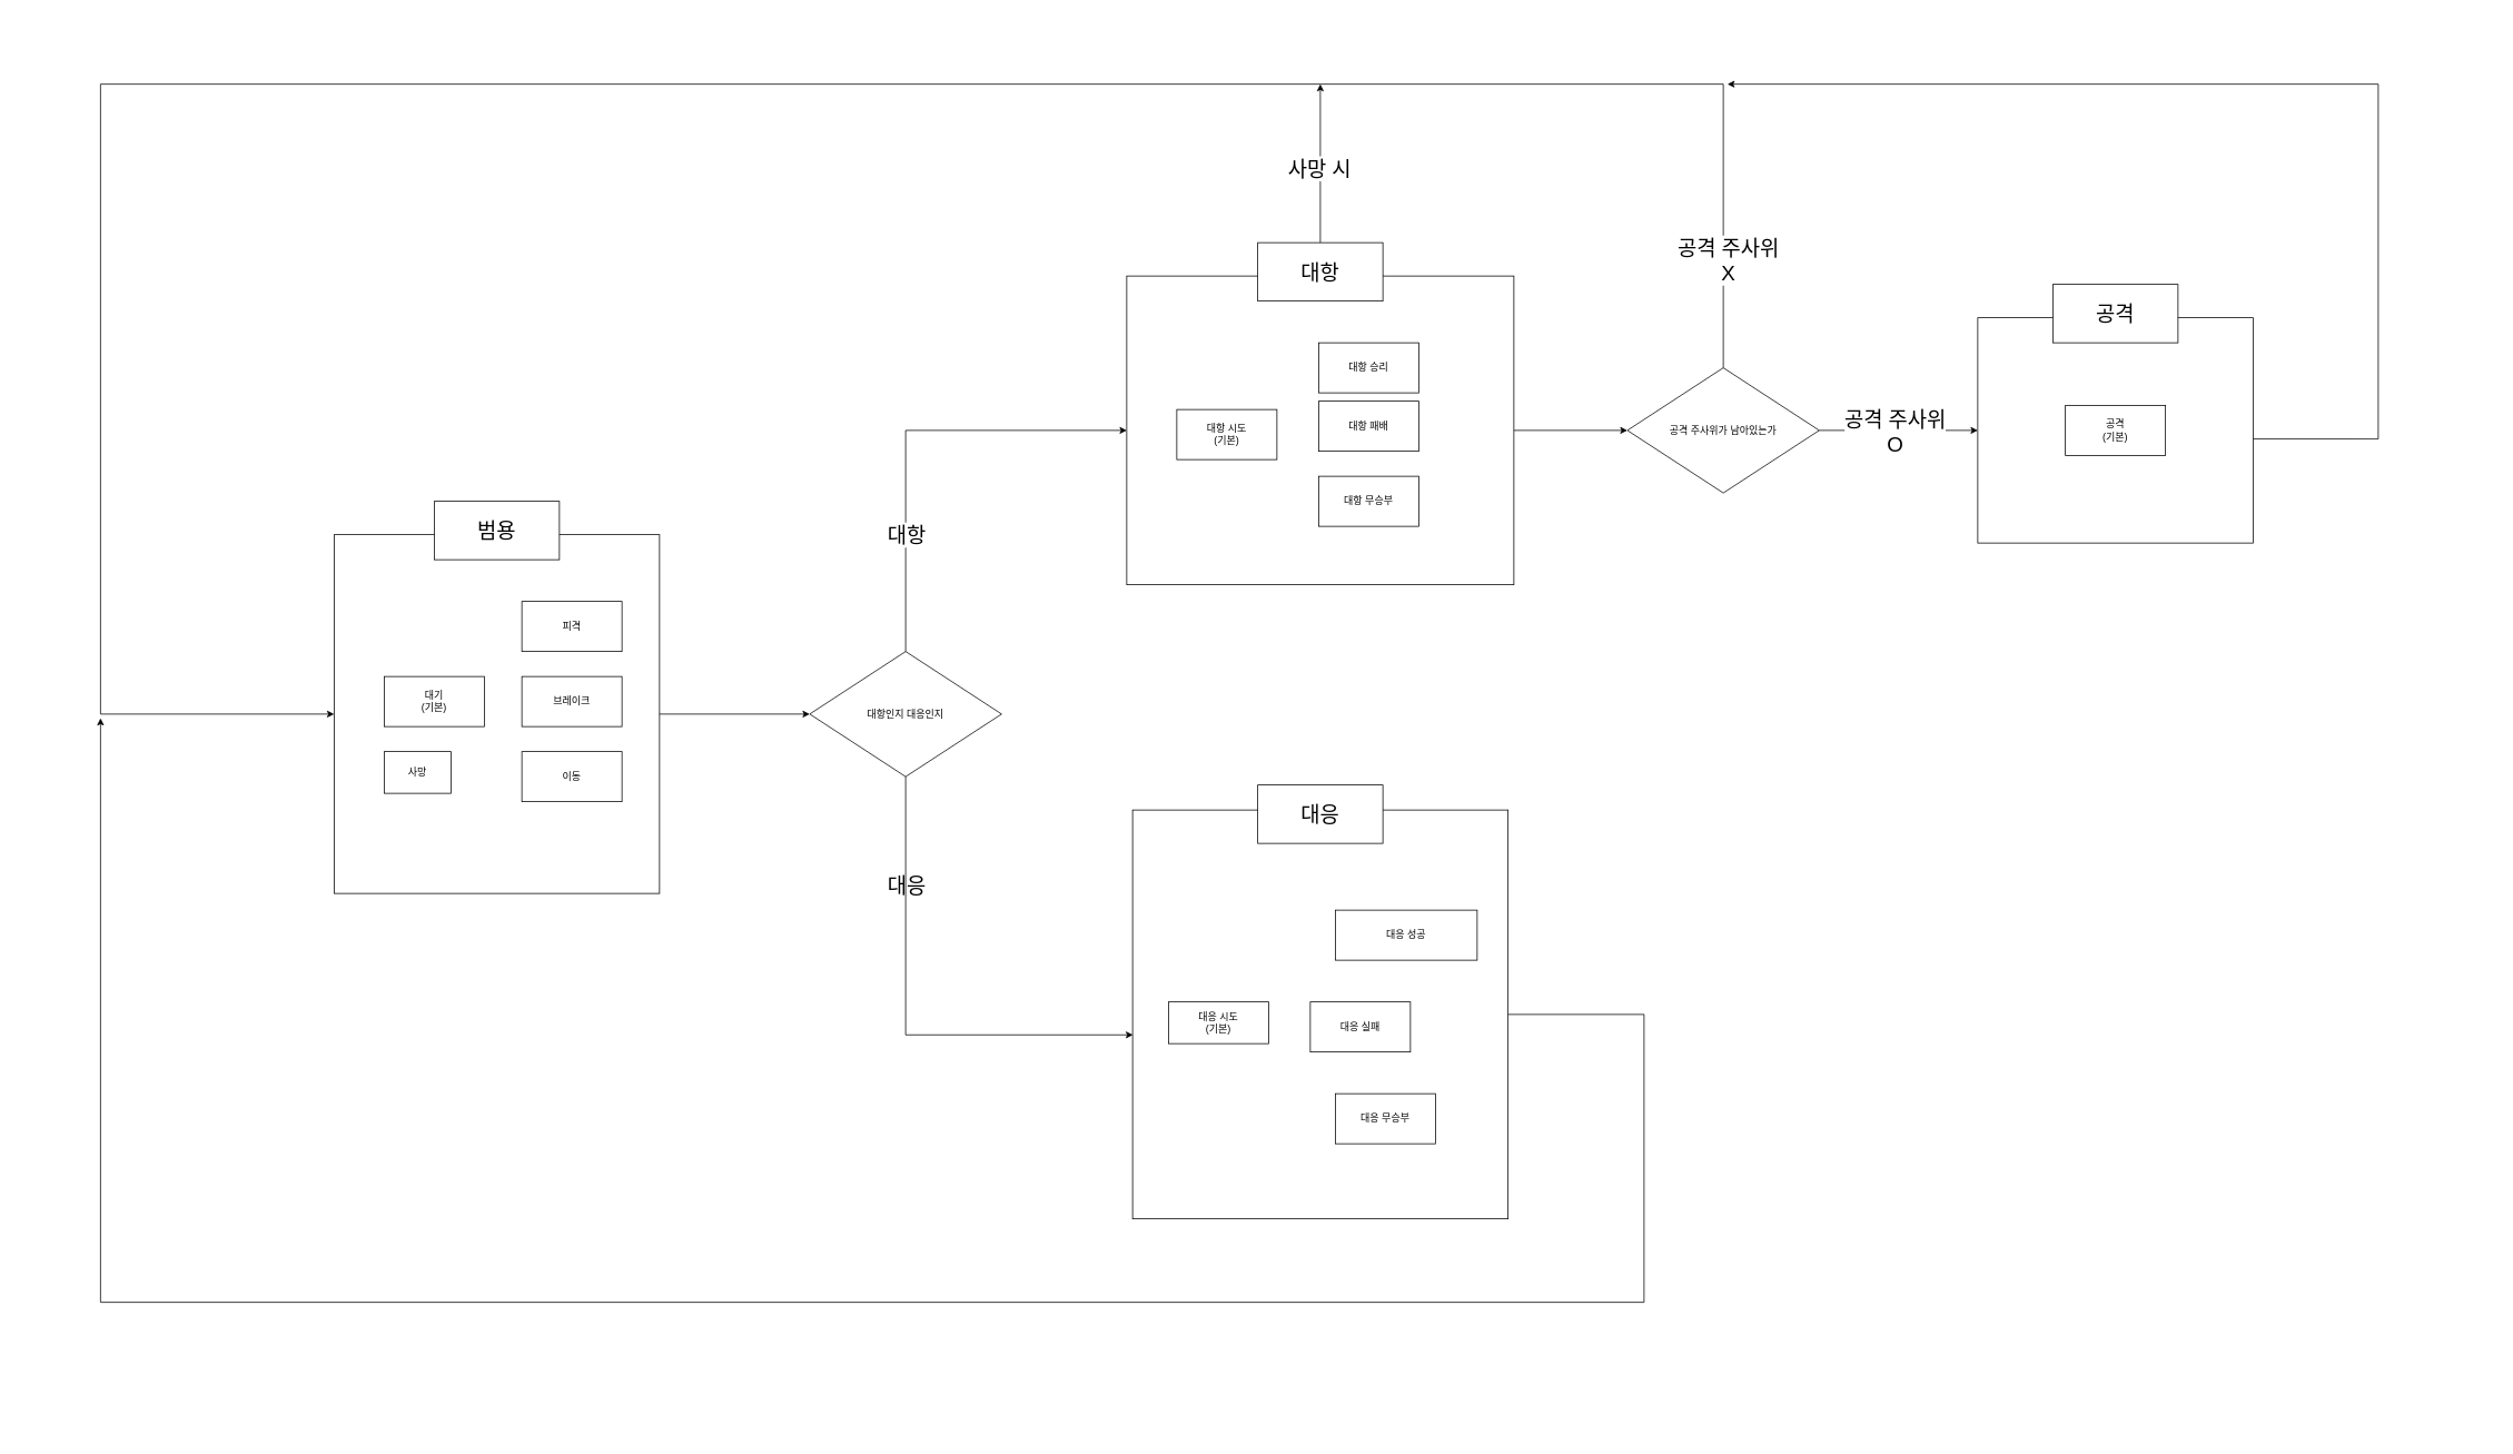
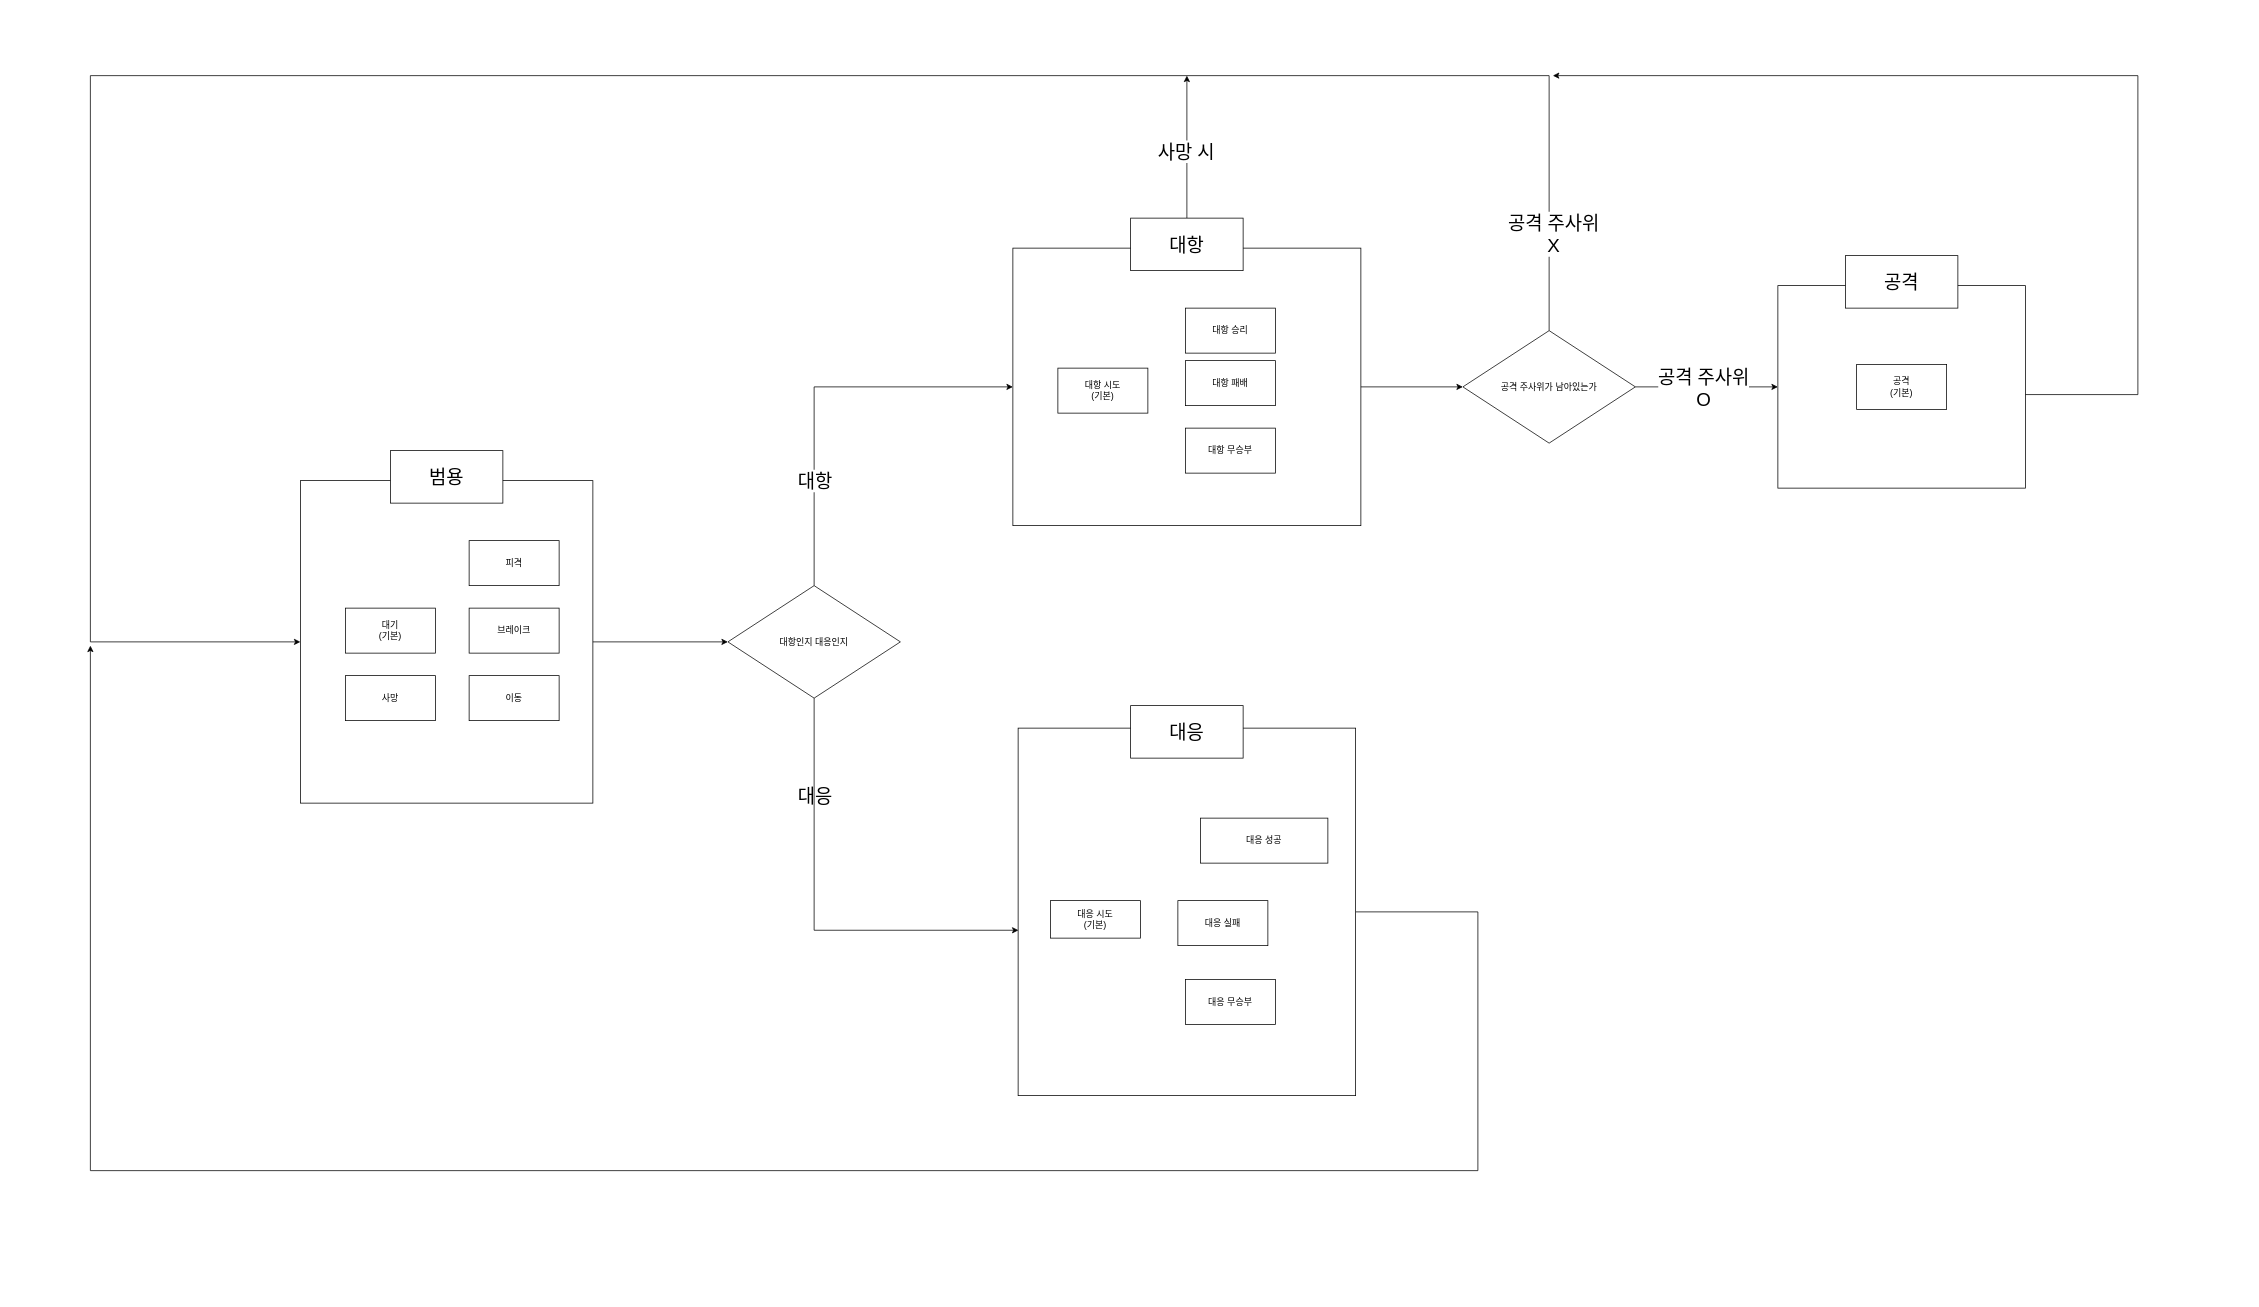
- <mxCell id="9" value="사망" style="rounded=0;whiteSpace=wrap;html=1;" parent="4" vertex="1"><mxGeometry x="30" y="230" width="80" height="50" as="geometry" /></mxCell>
+ <mxCell id="9" value="사망" style="rounded=0;whiteSpace=wrap;html=1;" parent="4" vertex="1"><mxGeometry x="30" y="230" width="120" height="60" as="geometry" /></mxCell>
- <mxCell id="26" value="대응 무승부" style="rounded=0;whiteSpace=wrap;html=1;" parent="20" vertex="1"><mxGeometry x="243" y="370" width="120" height="60" as="geometry" /></mxCell>
+ <mxCell id="26" value="대응 무승부" style="rounded=0;whiteSpace=wrap;html=1;" parent="20" vertex="1"><mxGeometry x="223" y="365" width="120" height="60" as="geometry" /></mxCell>
